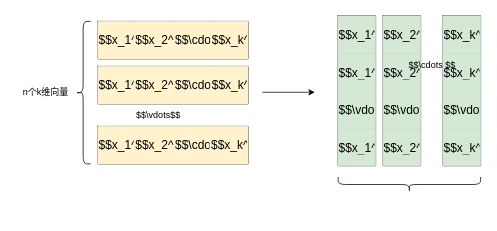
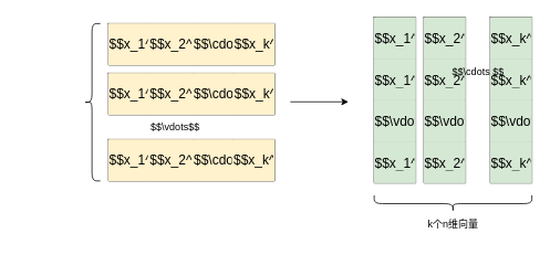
- <mxCell id="22" value="n个k维向量" style="text;html=1;align=center;verticalAlign=middle;resizable=0;points=[];autosize=1;strokeColor=none;fillColor=none;" vertex="1" parent="1"><mxGeometry x="20" y="108" width="80" height="30" as="geometry" /></mxCell>
+ <mxCell id="52" value="k个n维向量" style="text;html=1;align=center;verticalAlign=middle;resizable=0;points=[];autosize=1;strokeColor=none;fillColor=none;" vertex="1" parent="1"><mxGeometry x="505" y="255.5" width="80" height="30" as="geometry" /></mxCell>
